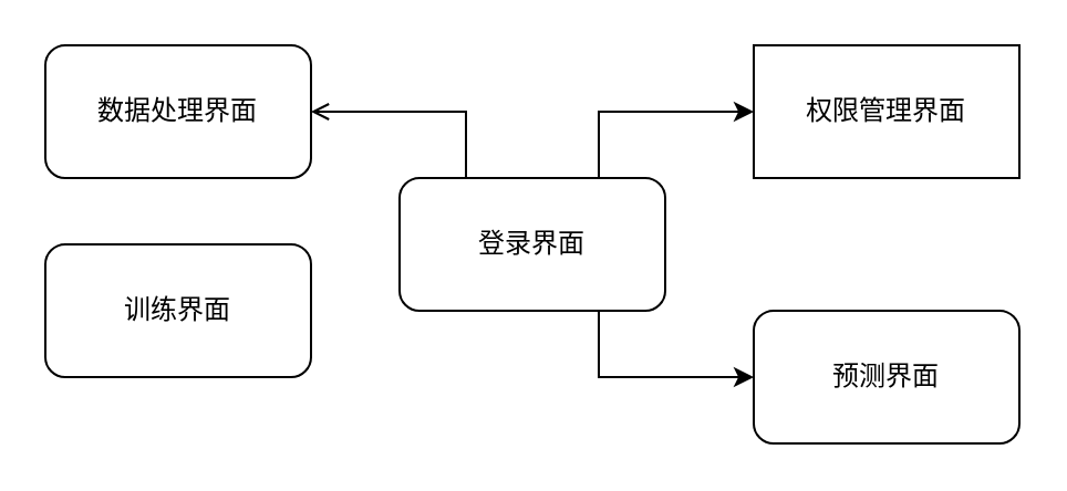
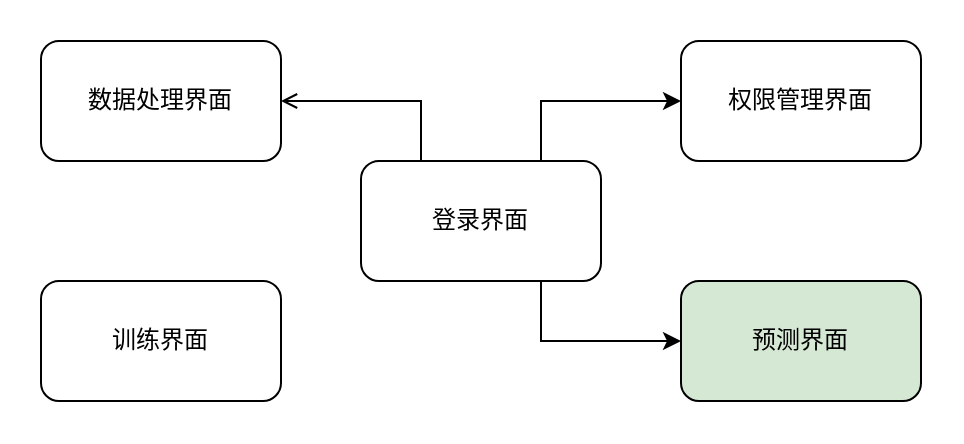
- <mxCell id="9" value="权限管理界面" style="whiteSpace=wrap;html=1;rounded=0;" vertex="1" parent="1"><mxGeometry x="340" y="20" width="120" height="60" as="geometry" /></mxCell>
+ <mxCell id="9" value="权限管理界面" style="rounded=1;whiteSpace=wrap;html=1;" vertex="1" parent="1"><mxGeometry x="340" y="20" width="120" height="60" as="geometry" /></mxCell>
- <mxCell id="6" value="训练界面" style="rounded=1;whiteSpace=wrap;html=1;" vertex="1" parent="1"><mxGeometry x="20" y="110" width="120" height="60" as="geometry" /></mxCell>
+ <mxCell id="6" value="训练界面" style="rounded=1;whiteSpace=wrap;html=1;" vertex="1" parent="1"><mxGeometry x="20" y="140" width="120" height="60" as="geometry" /></mxCell>
- <mxCell id="8" value="预测界面" style="rounded=1;whiteSpace=wrap;html=1;" vertex="1" parent="1"><mxGeometry x="340" y="140" width="120" height="60" as="geometry" /></mxCell>
+ <mxCell id="8" value="预测界面" style="rounded=1;whiteSpace=wrap;html=1;fillColor=#d5e8d4;" vertex="1" parent="1"><mxGeometry x="340" y="140" width="120" height="60" as="geometry" /></mxCell>
